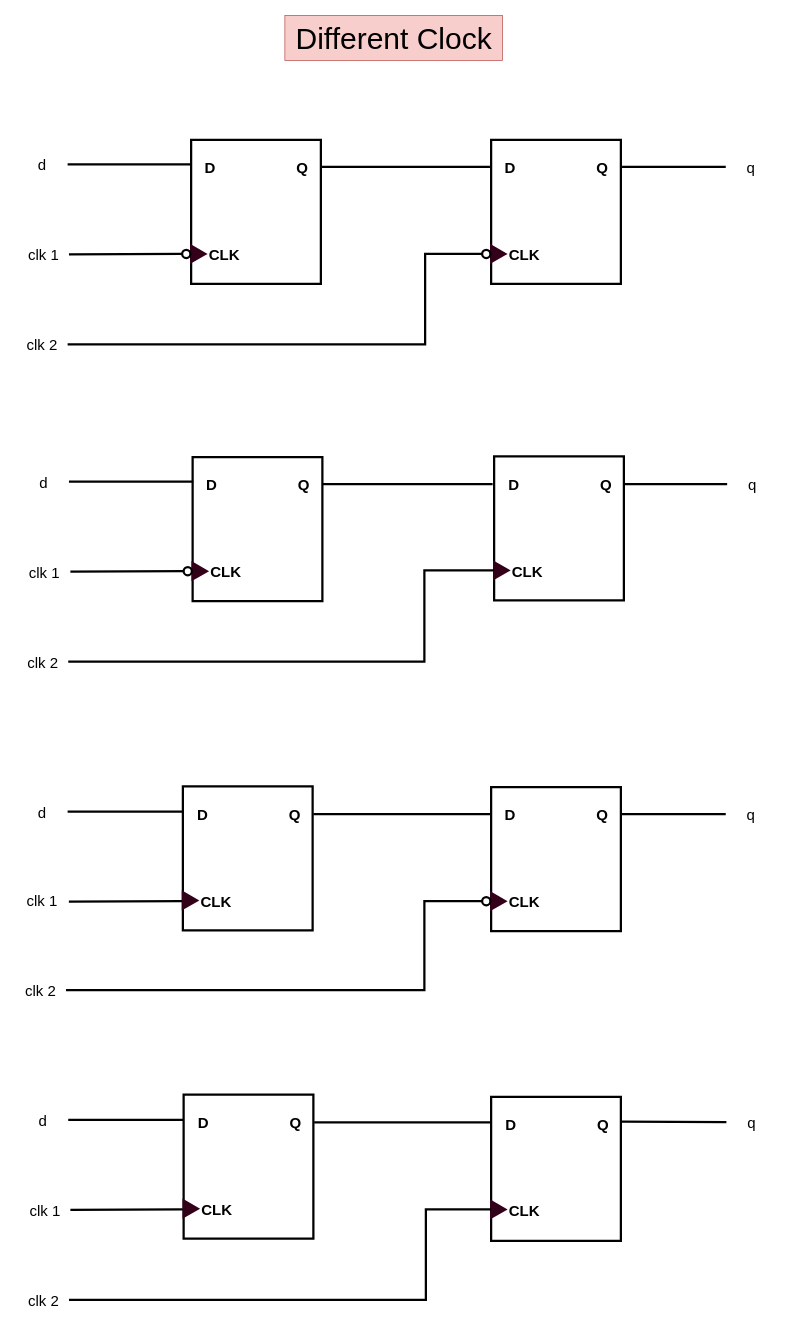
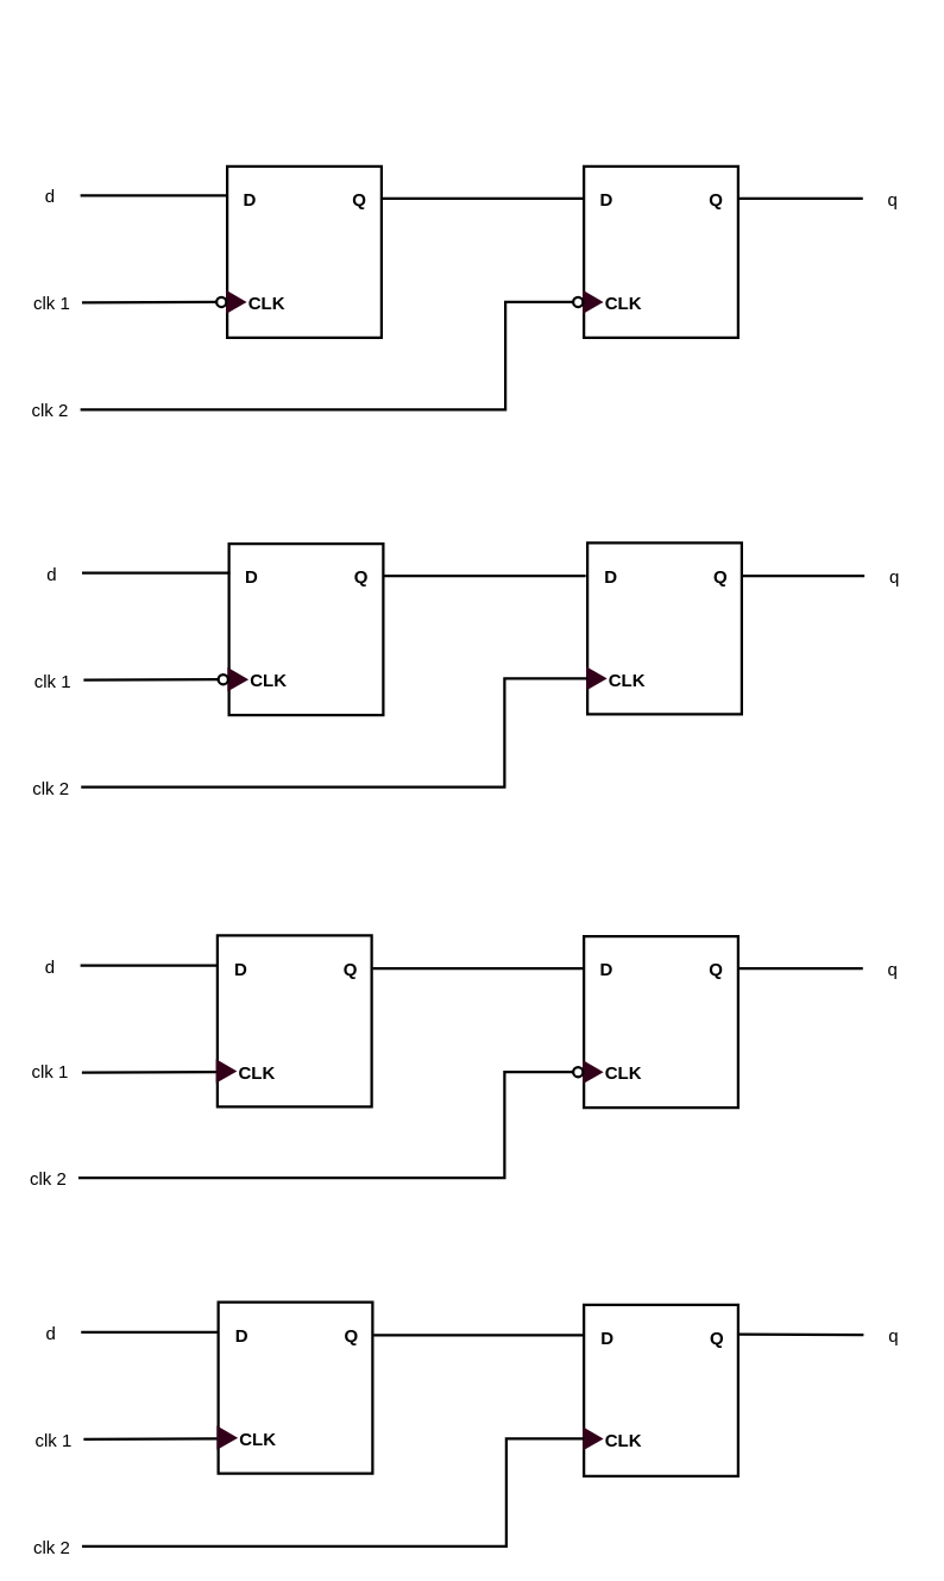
- <mxCell id="82" value="&lt;font style=&quot;font-size: 40px;&quot;&gt;Different Clock&lt;/font&gt;" style="text;html=1;align=center;verticalAlign=middle;resizable=0;points=[];autosize=1;strokeColor=#b85450;fillColor=#f8cecc;" parent="1" vertex="1"><mxGeometry x="379" y="20" width="290" height="60" as="geometry" /></mxCell>
